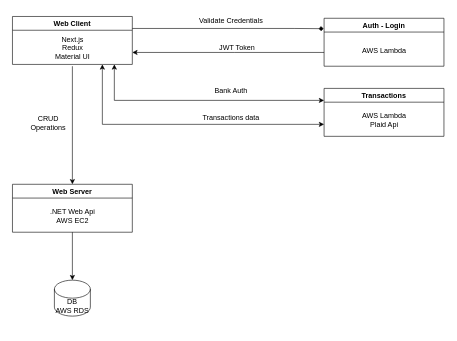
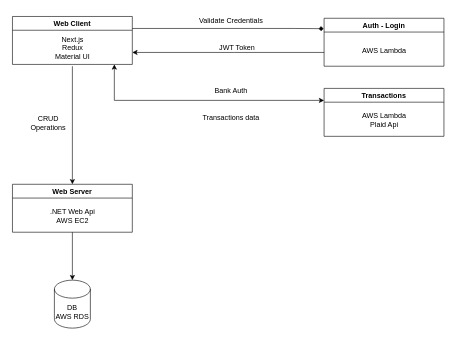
- <mxCell id="18" value="" style="endArrow=classic;startArrow=classic;html=1;rounded=0;exitX=0.75;exitY=1;exitDx=0;exitDy=0;entryX=0;entryY=0.75;entryDx=0;entryDy=0;" parent="1" source="2" target="15" edge="1"><mxGeometry width="50" height="50" relative="1" as="geometry"><mxPoint x="340" y="207" as="sourcePoint" /><mxPoint x="390" y="157" as="targetPoint" /><Array as="points"><mxPoint x="170" y="207" /></Array></mxGeometry></mxCell>
- <mxCell id="13" value="DB&lt;br&gt;AWS RDS" style="shape=cylinder3;whiteSpace=wrap;html=1;boundedLbl=1;backgroundOutline=1;size=15;" parent="1" vertex="1"><mxGeometry x="90" y="467" width="60" height="60" as="geometry" /></mxCell>
+ <mxCell id="13" value="DB&lt;br&gt;AWS RDS" style="shape=cylinder3;whiteSpace=wrap;html=1;boundedLbl=1;backgroundOutline=1;size=15;" parent="1" vertex="1"><mxGeometry x="90" y="467" width="60" height="80" as="geometry" /></mxCell>
